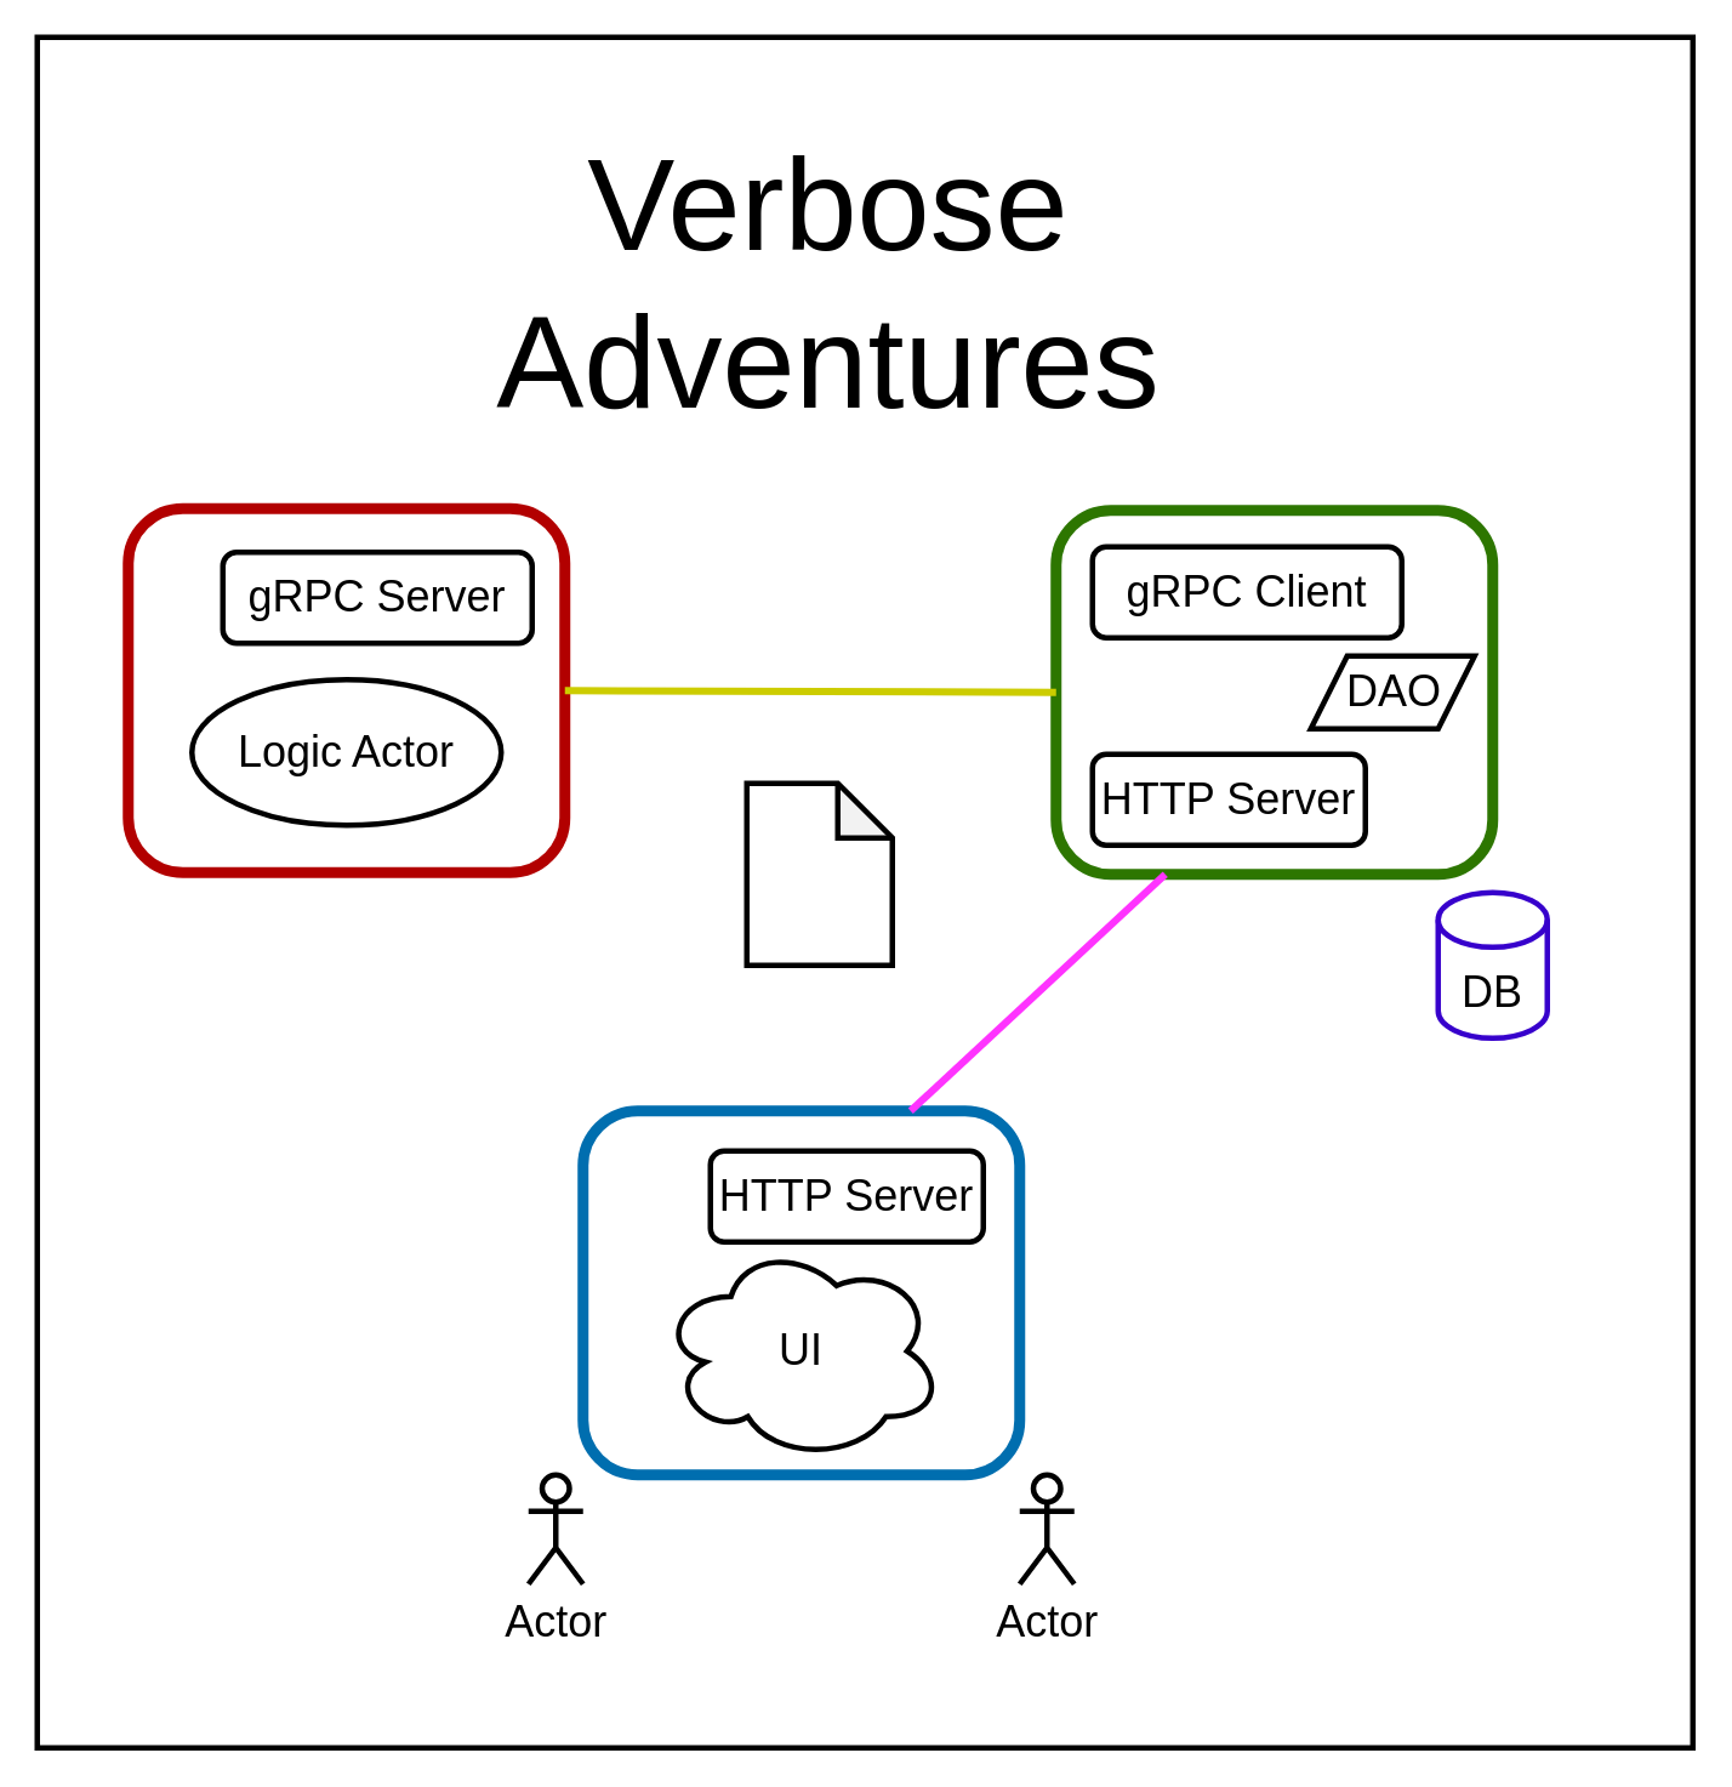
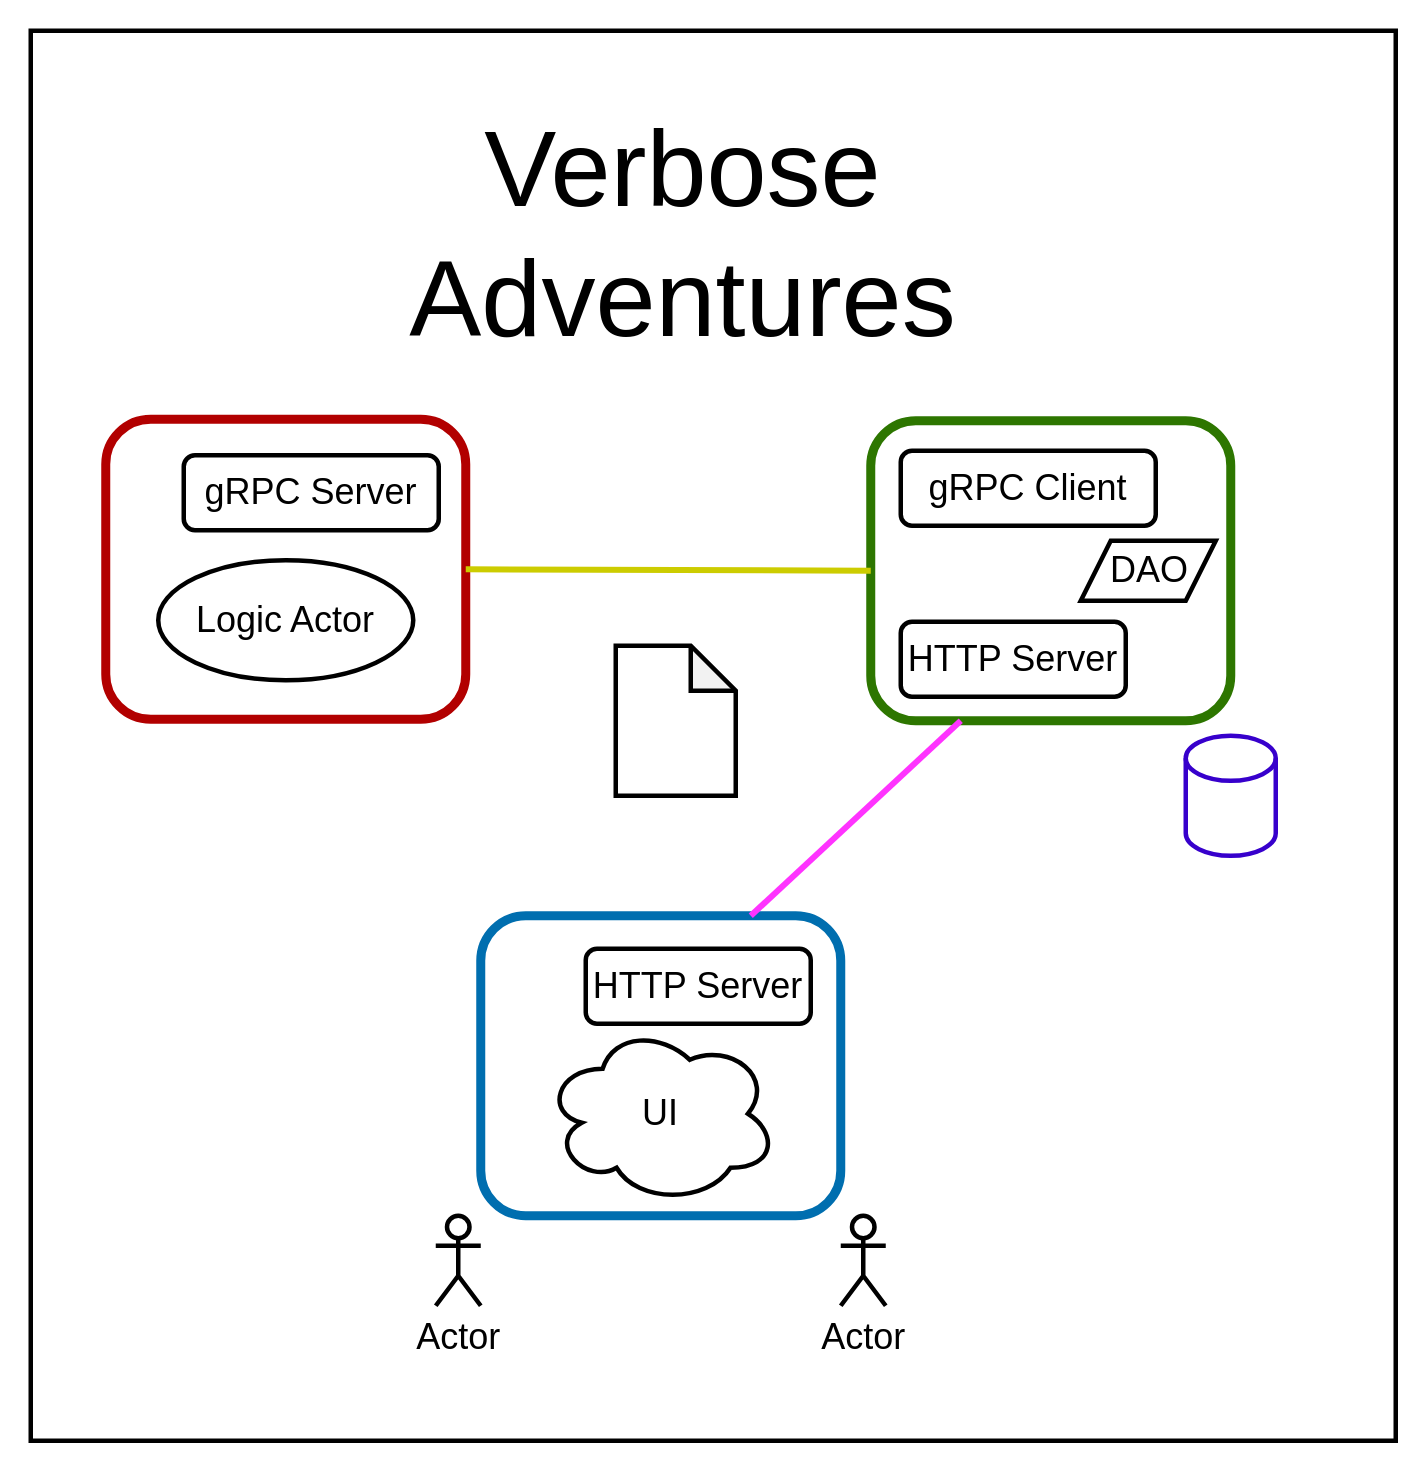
- <mxCell id="17" value="DB" style="text;html=1;strokeColor=none;fillColor=none;align=center;verticalAlign=middle;whiteSpace=wrap;rounded=0;fontSize=24;" parent="1" vertex="1"><mxGeometry x="790" y="530" width="60" height="30" as="geometry" /></mxCell>
